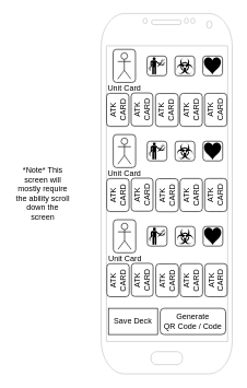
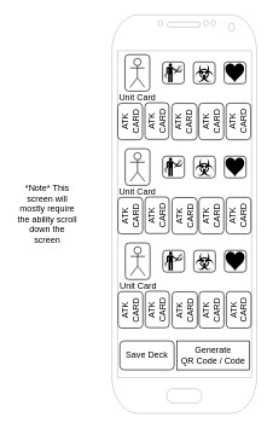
- <mxCell id="42" value="Save Deck" style="whiteSpace=wrap;html=1;rounded=0;" vertex="1" parent="1"><mxGeometry x="165" y="470" width="75" height="40" as="geometry" /></mxCell>
+ <mxCell id="42" value="Save Deck" style="rounded=1;whiteSpace=wrap;html=1;" vertex="1" parent="1"><mxGeometry x="165" y="470" width="75" height="40" as="geometry" /></mxCell>
- <mxCell id="43" value="&lt;div&gt;Generate &lt;br&gt;&lt;/div&gt;&lt;div&gt;QR Code / Code&lt;/div&gt;" style="rounded=1;whiteSpace=wrap;html=1;" vertex="1" parent="1"><mxGeometry x="244" y="470" width="100.02" height="40" as="geometry" /></mxCell>
+ <mxCell id="43" value="&lt;div&gt;Generate &lt;br&gt;&lt;/div&gt;&lt;div&gt;QR Code / Code&lt;/div&gt;" style="whiteSpace=wrap;html=1;rounded=0;" vertex="1" parent="1"><mxGeometry x="244" y="470" width="100.02" height="40" as="geometry" /></mxCell>
